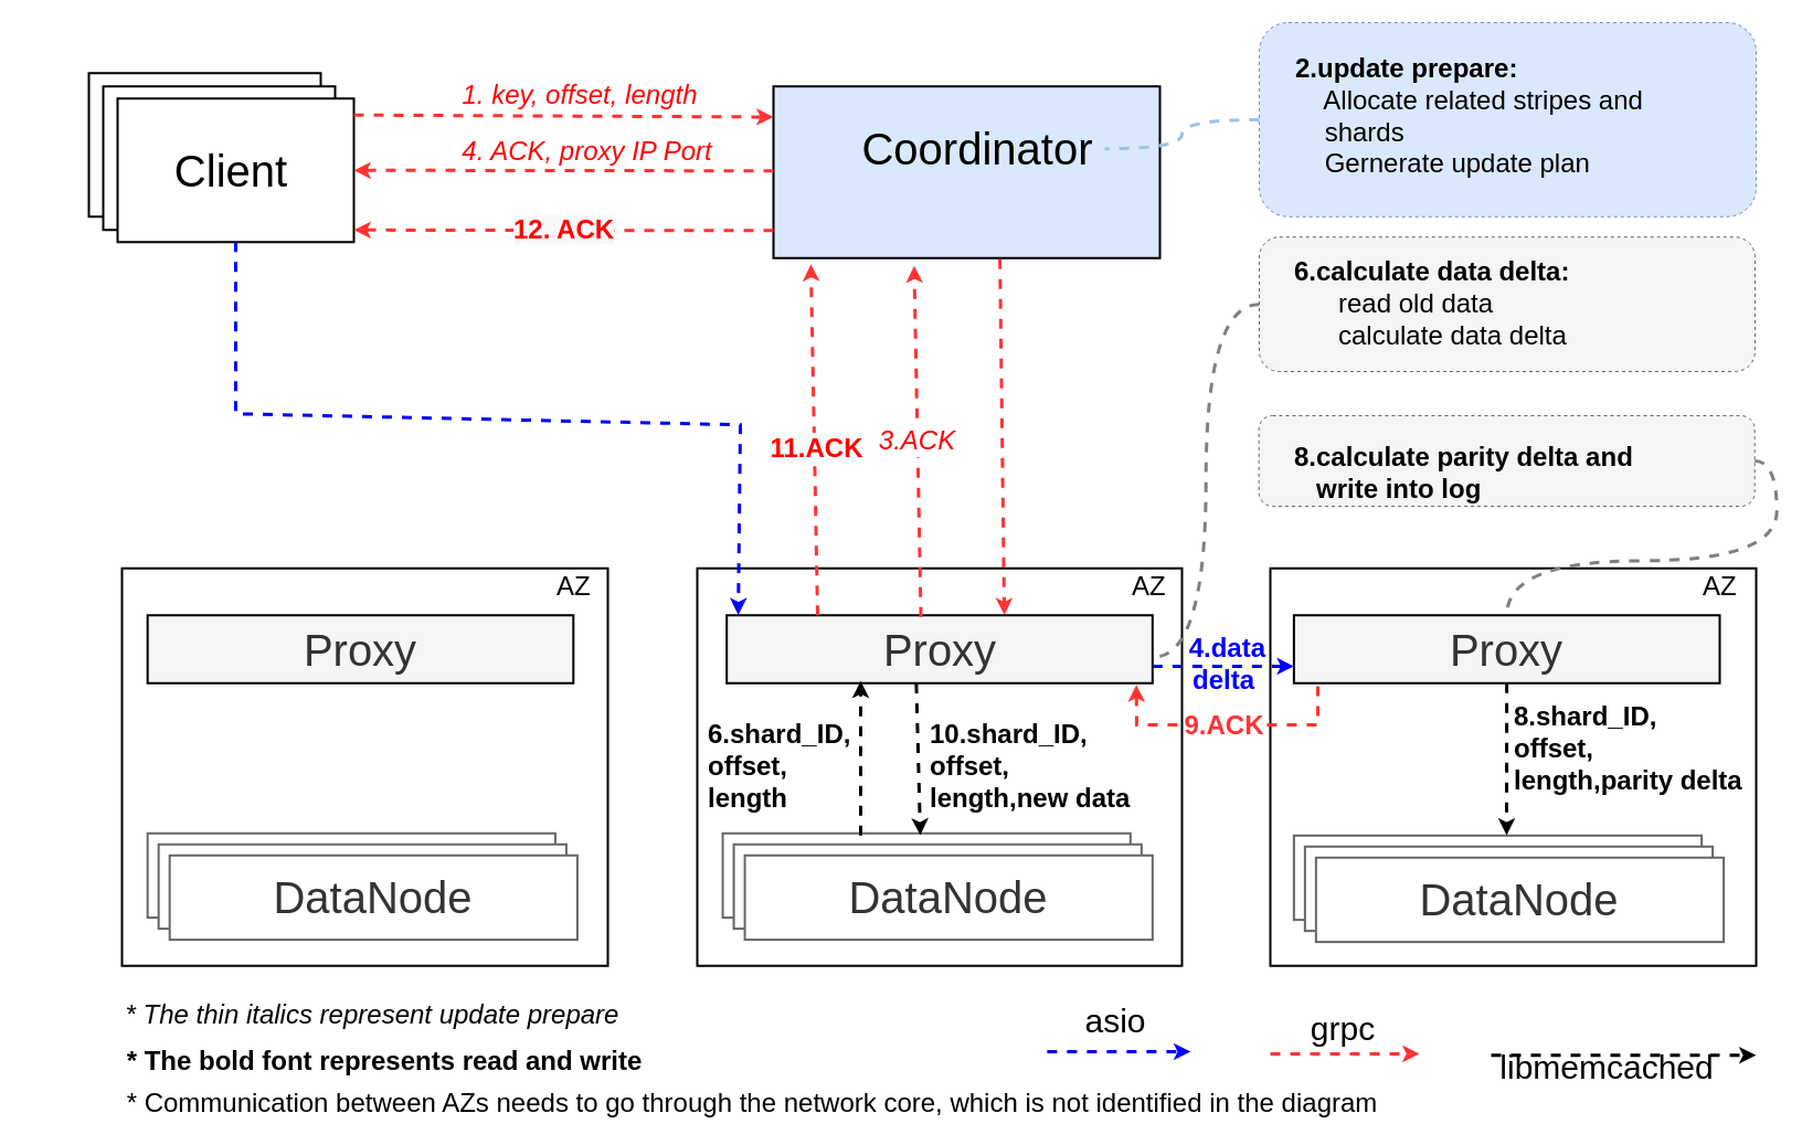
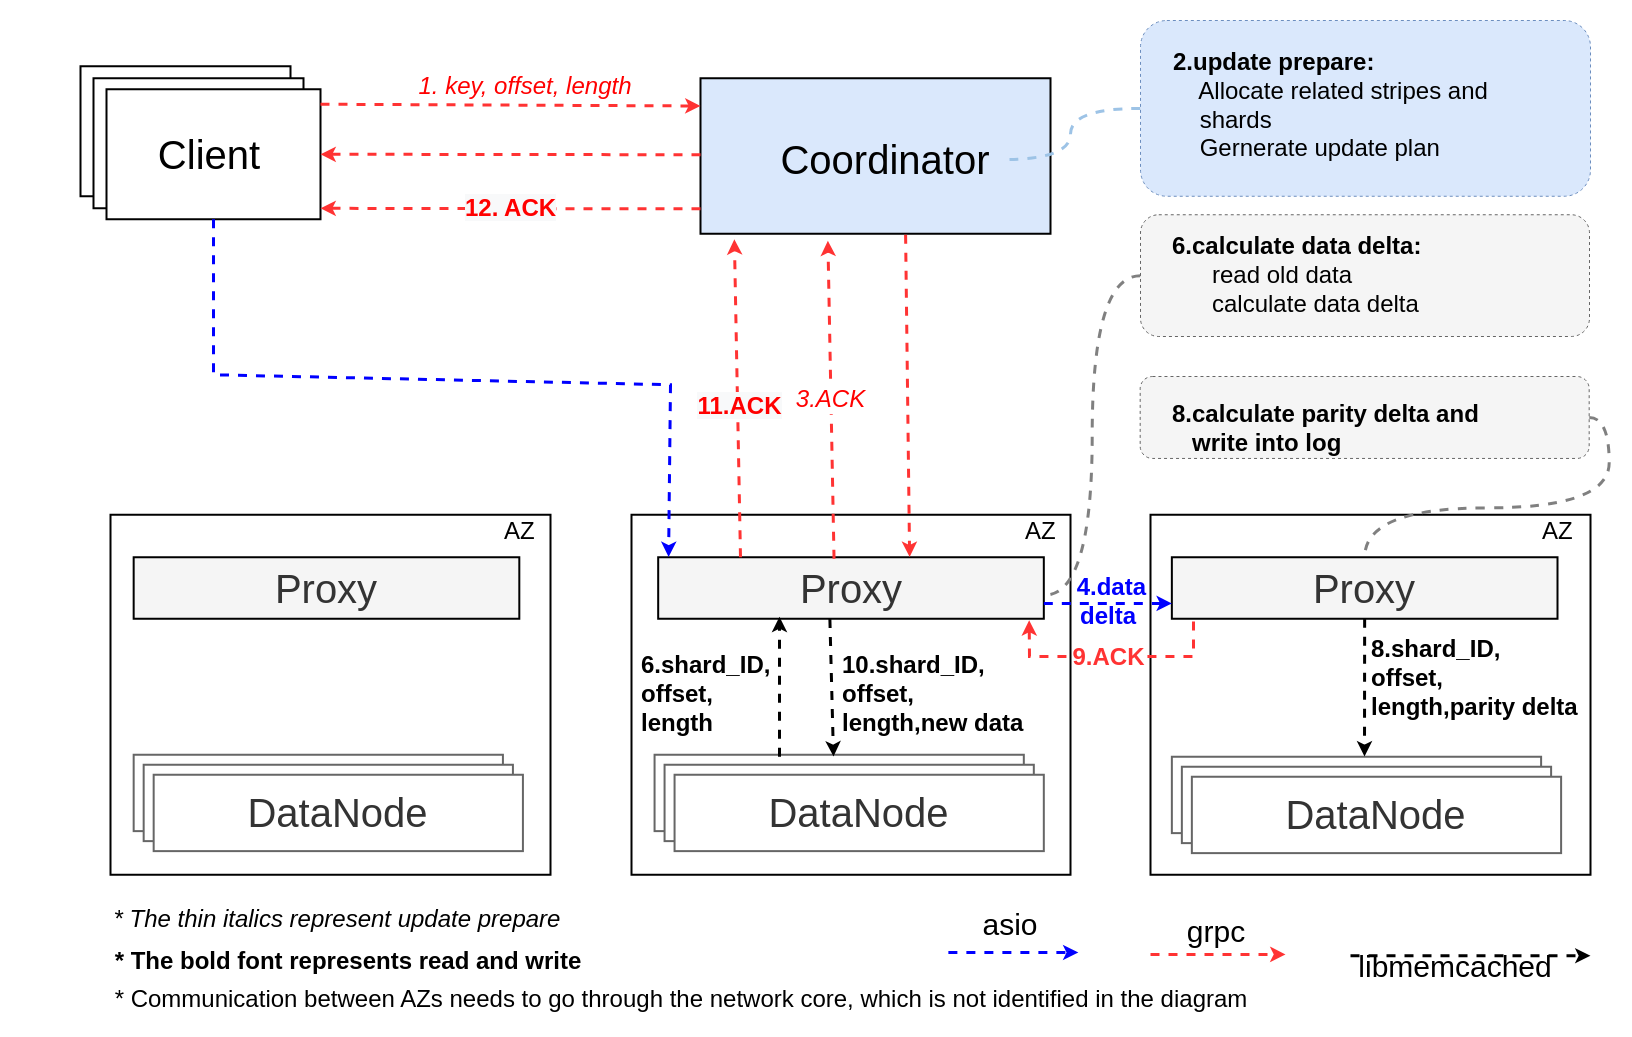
- <mxCell id="33" value="&lt;span style=&quot;font-size: 40px;&quot;&gt;Coordinator&lt;/span&gt;" style="text;html=1;strokeColor=none;fillColor=none;align=center;verticalAlign=middle;whiteSpace=wrap;rounded=0;fontSize=24;" parent="1" vertex="1"><mxGeometry x="770" y="119.19" width="230" height="30" as="geometry" /></mxCell>
+ <mxCell id="33" value="&lt;span style=&quot;font-size: 40px;&quot;&gt;Coordinator&lt;/span&gt;" style="text;html=1;strokeColor=none;fillColor=none;align=center;verticalAlign=middle;whiteSpace=wrap;rounded=0;fontSize=24;" parent="1" vertex="1"><mxGeometry x="770" y="144.19" width="230" height="30" as="geometry" /></mxCell>
- <mxCell id="39" value="&lt;font style=&quot;font-size: 24px;&quot;&gt;&lt;font color=&quot;#ff0000&quot;&gt;&lt;i&gt;4. ACK, proxy IP Port&lt;/i&gt;&lt;/font&gt;&lt;/font&gt;" style="text;html=1;strokeColor=none;fillColor=none;align=center;verticalAlign=middle;whiteSpace=wrap;rounded=0;" parent="1" vertex="1"><mxGeometry x="404" y="116.75" width="255" height="40" as="geometry" /></mxCell>
